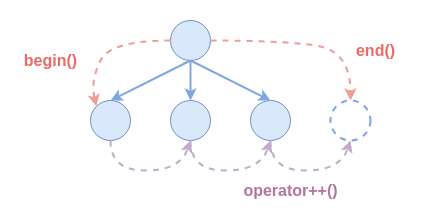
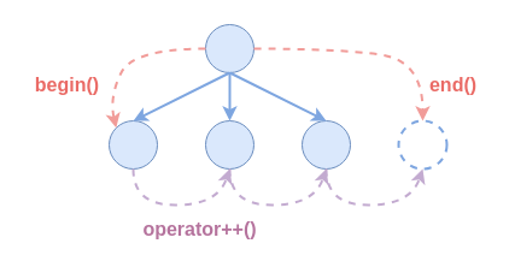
- <mxCell id="11" value="&lt;font style=&quot;font-size: 16px&quot; color=&quot;#ea6b66&quot;&gt;&lt;b&gt;end()&lt;/b&gt;&lt;/font&gt;" style="text;html=1;align=center;verticalAlign=middle;resizable=0;points=[];autosize=1;" vertex="1" parent="1"><mxGeometry x="350" y="40" width="50" height="20" as="geometry" /></mxCell>
+ <mxCell id="11" value="&lt;font style=&quot;font-size: 16px&quot; color=&quot;#ea6b66&quot;&gt;&lt;b&gt;end()&lt;/b&gt;&lt;/font&gt;" style="text;html=1;align=center;verticalAlign=middle;resizable=0;points=[];autosize=1;" vertex="1" parent="1"><mxGeometry x="350" y="60" width="50" height="20" as="geometry" /></mxCell>
- <mxCell id="10" value="&lt;font style=&quot;font-size: 16px&quot; color=&quot;#ea6b66&quot;&gt;&lt;b&gt;begin()&lt;/b&gt;&lt;/font&gt;" style="text;html=1;align=center;verticalAlign=middle;resizable=0;points=[];autosize=1;" vertex="1" parent="1"><mxGeometry x="15" y="50" width="70" height="20" as="geometry" /></mxCell>
+ <mxCell id="10" value="&lt;font style=&quot;font-size: 16px&quot; color=&quot;#ea6b66&quot;&gt;&lt;b&gt;begin()&lt;/b&gt;&lt;/font&gt;" style="text;html=1;align=center;verticalAlign=middle;resizable=0;points=[];autosize=1;" vertex="1" parent="1"><mxGeometry x="20" y="60" width="70" height="20" as="geometry" /></mxCell>
- <mxCell id="15" value="&lt;font style=&quot;font-size: 16px&quot; color=&quot;#b5739d&quot;&gt;&lt;b&gt;operator++()&lt;/b&gt;&lt;/font&gt;" style="text;html=1;align=center;verticalAlign=middle;resizable=0;points=[];autosize=1;" vertex="1" parent="1"><mxGeometry x="235" y="180" width="110" height="20" as="geometry" /></mxCell>
+ <mxCell id="15" value="&lt;font style=&quot;font-size: 16px&quot; color=&quot;#b5739d&quot;&gt;&lt;b&gt;operator++()&lt;/b&gt;&lt;/font&gt;" style="text;html=1;align=center;verticalAlign=middle;resizable=0;points=[];autosize=1;" vertex="1" parent="1"><mxGeometry x="110" y="180" width="110" height="20" as="geometry" /></mxCell>
